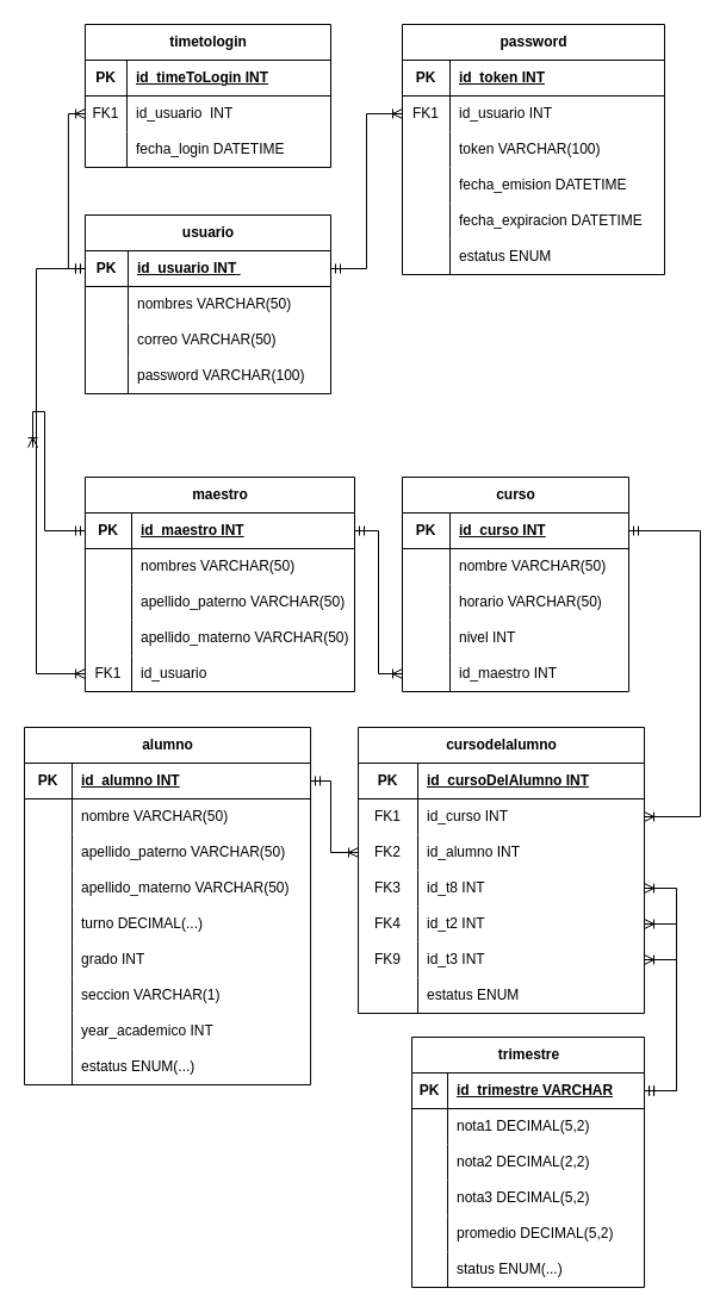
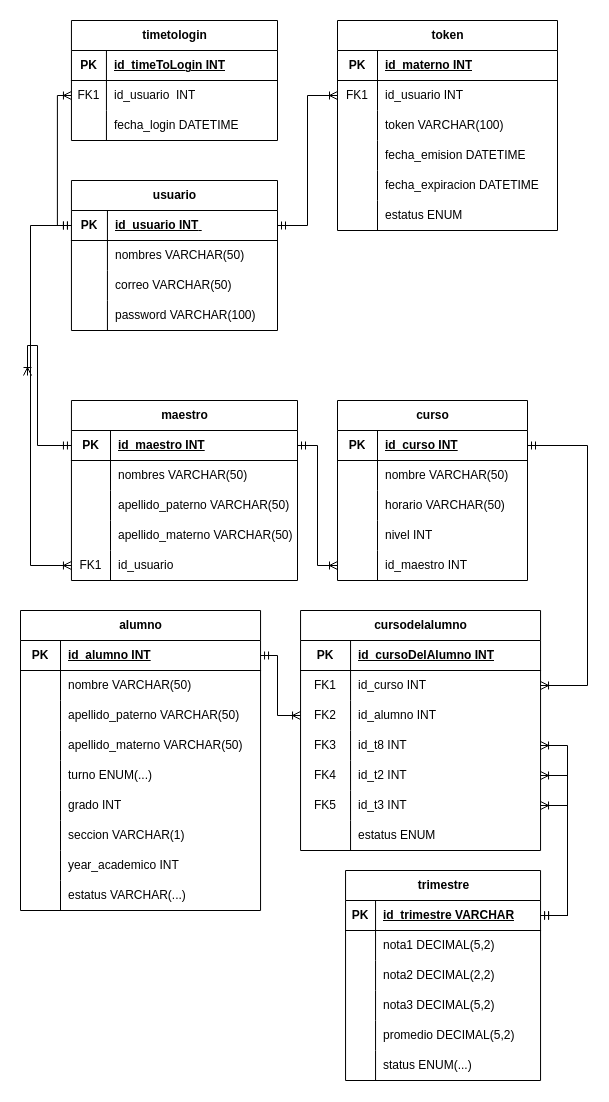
- <mxCell id="12" value="password" style="shape=table;startSize=30;container=1;collapsible=1;childLayout=tableLayout;fixedRows=1;rowLines=0;fontStyle=1;align=center;resizeLast=1;html=1;" parent="1" vertex="1"><mxGeometry x="337" y="20" width="220" height="210" as="geometry"><mxRectangle x="40" y="370" width="110" height="30" as="alternateBounds" /></mxGeometry></mxCell>
+ <mxCell id="12" value="token" style="shape=table;startSize=30;container=1;collapsible=1;childLayout=tableLayout;fixedRows=1;rowLines=0;fontStyle=1;align=center;resizeLast=1;html=1;" parent="1" vertex="1"><mxGeometry x="337" y="20" width="220" height="210" as="geometry"><mxRectangle x="40" y="370" width="110" height="30" as="alternateBounds" /></mxGeometry></mxCell>
- <mxCell id="15" value="id_token INT" style="shape=partialRectangle;connectable=0;fillColor=none;top=0;left=0;bottom=0;right=0;align=left;spacingLeft=6;fontStyle=5;overflow=hidden;whiteSpace=wrap;html=1;" parent="13" vertex="1"><mxGeometry x="40" width="180" height="30" as="geometry"><mxRectangle width="180" height="30" as="alternateBounds" /></mxGeometry></mxCell>
+ <mxCell id="15" value="id_materno INT" style="shape=partialRectangle;connectable=0;fillColor=none;top=0;left=0;bottom=0;right=0;align=left;spacingLeft=6;fontStyle=5;overflow=hidden;whiteSpace=wrap;html=1;" parent="13" vertex="1"><mxGeometry x="40" width="180" height="30" as="geometry"><mxRectangle width="180" height="30" as="alternateBounds" /></mxGeometry></mxCell>
- <mxCell id="113" value="turno DECIMAL(...)" style="shape=partialRectangle;connectable=0;fillColor=none;top=0;left=0;bottom=0;right=0;align=left;spacingLeft=6;overflow=hidden;whiteSpace=wrap;html=1;" parent="111" vertex="1"><mxGeometry x="40" width="200.06" height="30" as="geometry"><mxRectangle width="200.06" height="30" as="alternateBounds" /></mxGeometry></mxCell>
+ <mxCell id="113" value="turno ENUM(...)" style="shape=partialRectangle;connectable=0;fillColor=none;top=0;left=0;bottom=0;right=0;align=left;spacingLeft=6;overflow=hidden;whiteSpace=wrap;html=1;" parent="111" vertex="1"><mxGeometry x="40" width="200.06" height="30" as="geometry"><mxRectangle width="200.06" height="30" as="alternateBounds" /></mxGeometry></mxCell>
- <mxCell id="93" value="FK9" style="shape=partialRectangle;connectable=0;fillColor=none;top=0;left=0;bottom=0;right=0;editable=1;overflow=hidden;whiteSpace=wrap;html=1;" parent="92" vertex="1"><mxGeometry width="50.0" height="30" as="geometry"><mxRectangle width="50.0" height="30" as="alternateBounds" /></mxGeometry></mxCell>
+ <mxCell id="93" value="FK5" style="shape=partialRectangle;connectable=0;fillColor=none;top=0;left=0;bottom=0;right=0;editable=1;overflow=hidden;whiteSpace=wrap;html=1;" parent="92" vertex="1"><mxGeometry width="50.0" height="30" as="geometry"><mxRectangle width="50.0" height="30" as="alternateBounds" /></mxGeometry></mxCell>
- <mxCell id="125" value="estatus ENUM(...)" style="shape=partialRectangle;connectable=0;fillColor=none;top=0;left=0;bottom=0;right=0;align=left;spacingLeft=6;overflow=hidden;whiteSpace=wrap;html=1;" parent="123" vertex="1"><mxGeometry x="40" width="200.06" height="30" as="geometry"><mxRectangle width="200.06" height="30" as="alternateBounds" /></mxGeometry></mxCell>
+ <mxCell id="125" value="estatus VARCHAR(...)" style="shape=partialRectangle;connectable=0;fillColor=none;top=0;left=0;bottom=0;right=0;align=left;spacingLeft=6;overflow=hidden;whiteSpace=wrap;html=1;" parent="123" vertex="1"><mxGeometry x="40" width="200.06" height="30" as="geometry"><mxRectangle width="200.06" height="30" as="alternateBounds" /></mxGeometry></mxCell>
